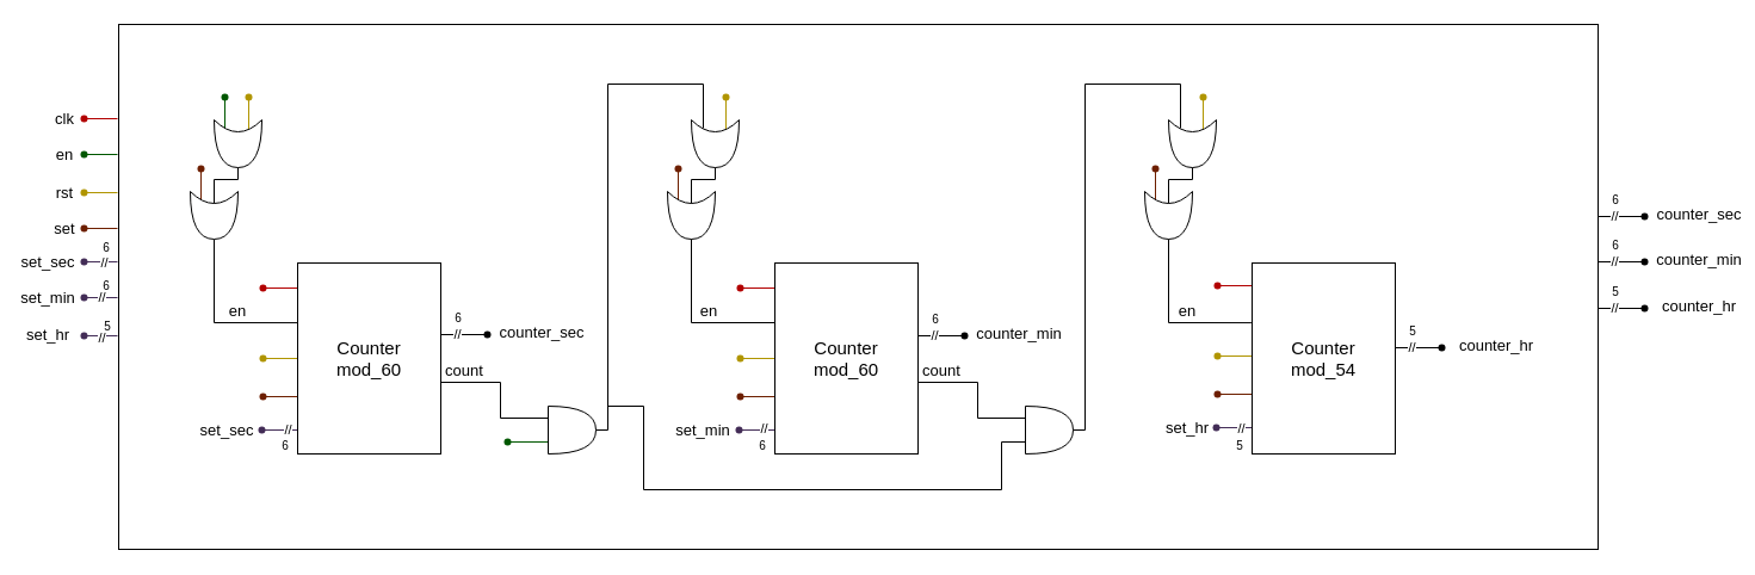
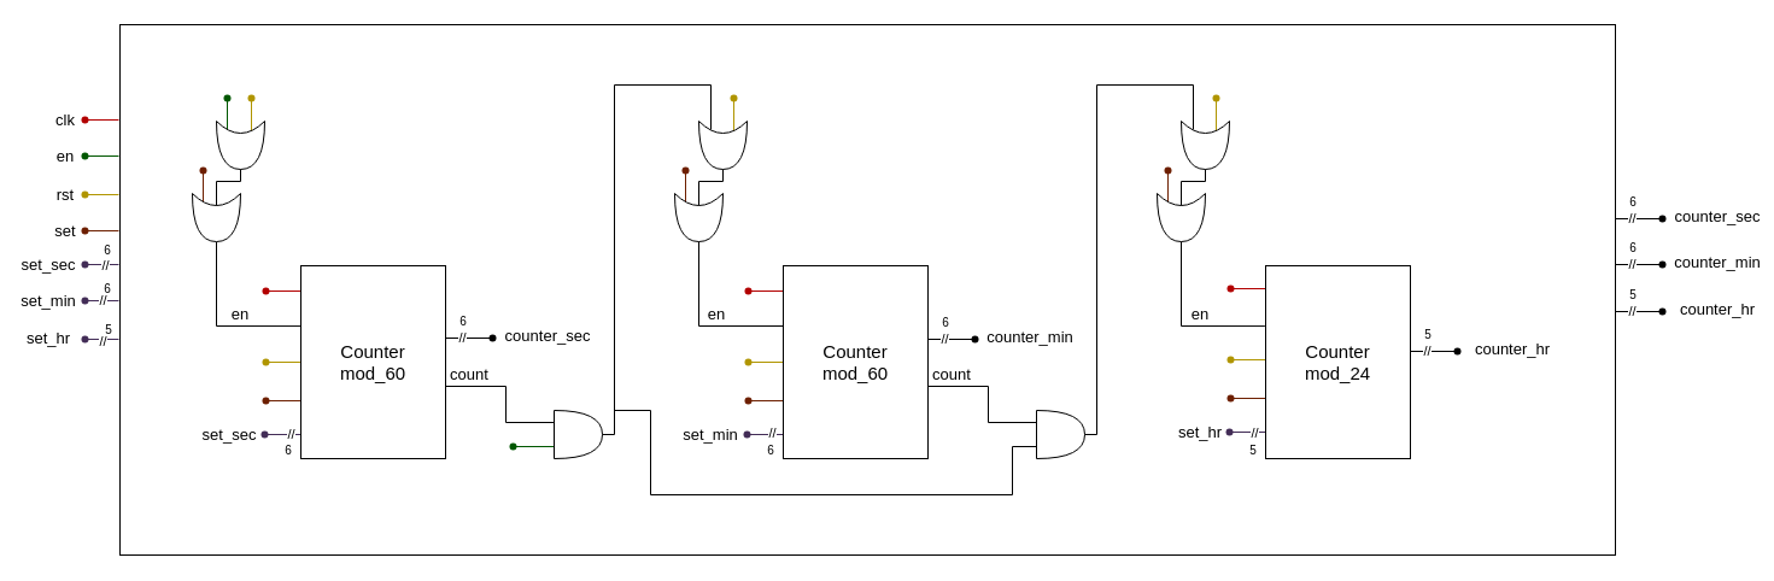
- <mxCell id="112" value="&lt;font style=&quot;font-size: 15px;&quot;&gt;Counter&lt;/font&gt;&lt;div&gt;&lt;font style=&quot;font-size: 15px;&quot;&gt;mod_54&lt;/font&gt;&lt;/div&gt;" style="rounded=0;whiteSpace=wrap;html=1;container=0;" vertex="1" parent="1"><mxGeometry x="1049" y="220" width="120" height="160" as="geometry" /></mxCell>
+ <mxCell id="112" value="&lt;font style=&quot;font-size: 15px;&quot;&gt;Counter&lt;/font&gt;&lt;div&gt;&lt;font style=&quot;font-size: 15px;&quot;&gt;mod_24&lt;/font&gt;&lt;/div&gt;" style="rounded=0;whiteSpace=wrap;html=1;container=0;" vertex="1" parent="1"><mxGeometry x="1049" y="220" width="120" height="160" as="geometry" /></mxCell>
